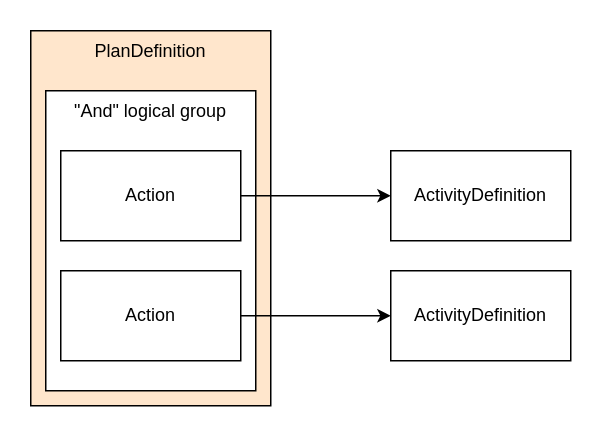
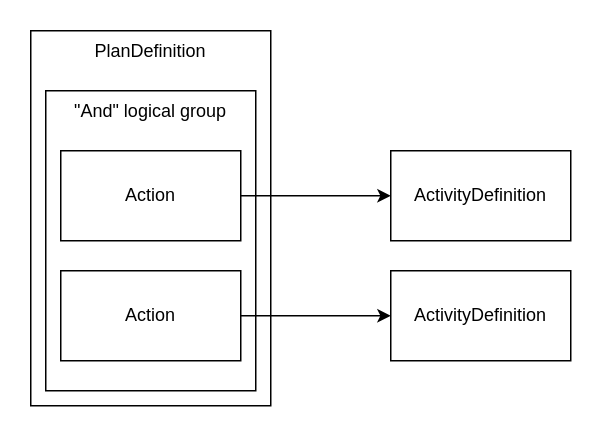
- <mxCell id="2" value="PlanDefinition" style="rounded=0;whiteSpace=wrap;html=1;verticalAlign=top;fillColor=#ffe6cc;" parent="1" vertex="1"><mxGeometry x="20" y="20" width="160" height="250" as="geometry" /></mxCell>
+ <mxCell id="2" value="PlanDefinition" style="rounded=0;whiteSpace=wrap;html=1;verticalAlign=top;" parent="1" vertex="1"><mxGeometry x="20" y="20" width="160" height="250" as="geometry" /></mxCell>
